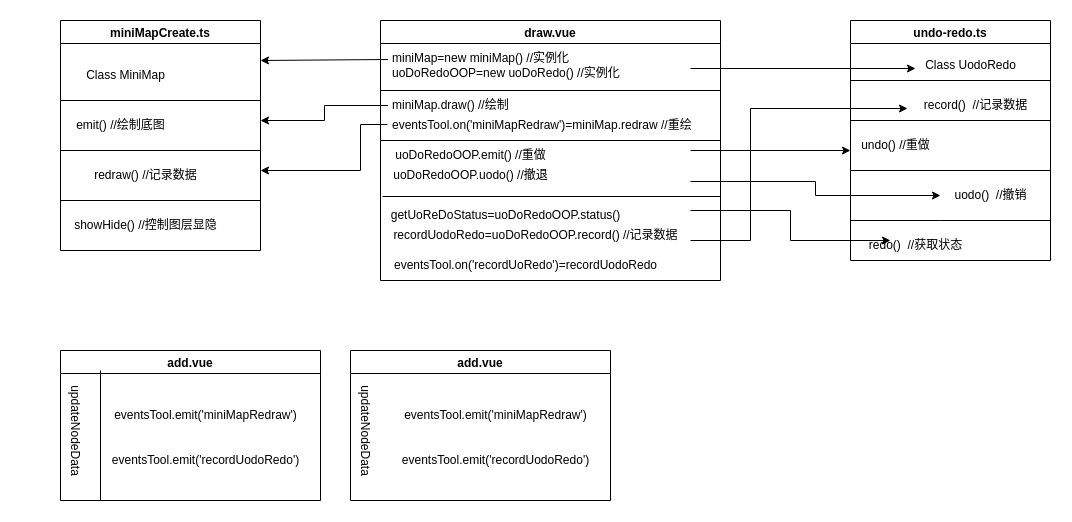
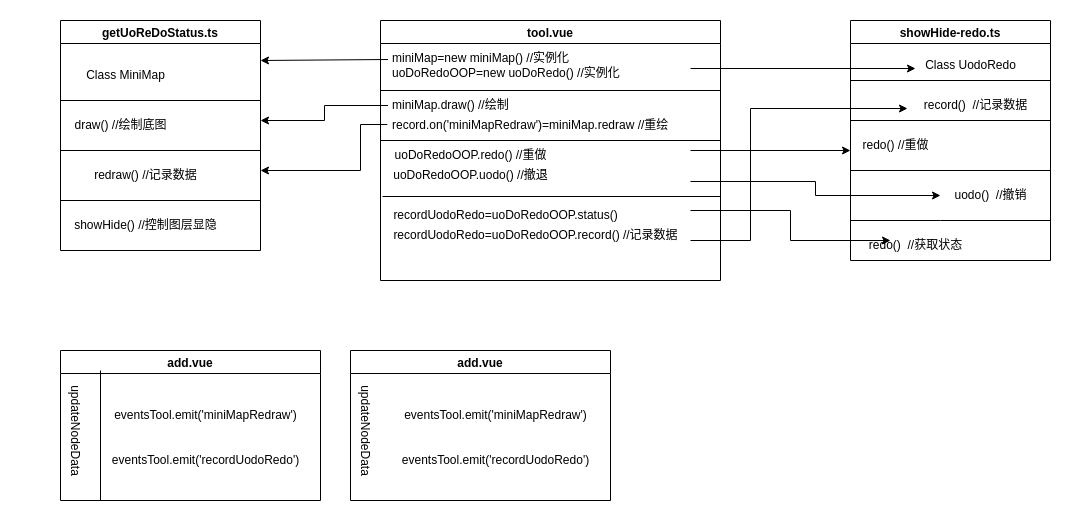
- <mxCell id="2" value="miniMapCreate.ts" style="swimlane;" vertex="1" parent="1"><mxGeometry x="60" y="20" width="200" height="230" as="geometry" /></mxCell>
+ <mxCell id="2" value="getUoReDoStatus.ts" style="swimlane;" vertex="1" parent="1"><mxGeometry x="60" y="20" width="200" height="230" as="geometry" /></mxCell>
- <mxCell id="8" value="draw.vue" style="swimlane;" vertex="1" parent="1"><mxGeometry x="380" y="20" width="340" height="260" as="geometry" /></mxCell>
+ <mxCell id="8" value="tool.vue" style="swimlane;" vertex="1" parent="1"><mxGeometry x="380" y="20" width="340" height="260" as="geometry" /></mxCell>
- <mxCell id="22" value="undo-redo.ts" style="swimlane;startSize=23;" vertex="1" parent="1"><mxGeometry x="850" y="20" width="200" height="240" as="geometry" /></mxCell>
+ <mxCell id="22" value="showHide-redo.ts" style="swimlane;startSize=23;" vertex="1" parent="1"><mxGeometry x="850" y="20" width="200" height="240" as="geometry" /></mxCell>
- <mxCell id="5" value="emit() //绘制底图" style="text;html=1;align=center;verticalAlign=middle;resizable=0;points=[];autosize=1;strokeColor=none;fillColor=none;" vertex="1" parent="2"><mxGeometry y="90" width="120" height="30" as="geometry" /></mxCell>
+ <mxCell id="5" value="draw() //绘制底图" style="text;html=1;align=center;verticalAlign=middle;resizable=0;points=[];autosize=1;strokeColor=none;fillColor=none;" vertex="1" parent="2"><mxGeometry y="90" width="120" height="30" as="geometry" /></mxCell>
- <mxCell id="11" value="eventsTool.on('miniMapRedraw')=miniMap.redraw //重绘" style="text;html=1;align=left;verticalAlign=middle;resizable=0;points=[];autosize=1;strokeColor=none;fillColor=none;" vertex="1" parent="8"><mxGeometry x="10" y="90" width="320" height="30" as="geometry" /></mxCell>
+ <mxCell id="11" value="record.on('miniMapRedraw')=miniMap.redraw //重绘" style="text;html=1;align=left;verticalAlign=middle;resizable=0;points=[];autosize=1;strokeColor=none;fillColor=none;" vertex="1" parent="8"><mxGeometry x="10" y="90" width="320" height="30" as="geometry" /></mxCell>
- <mxCell id="26" value="undo() //重做" style="text;html=1;align=center;verticalAlign=middle;resizable=0;points=[];autosize=1;strokeColor=none;fillColor=none;" vertex="1" parent="22"><mxGeometry y="110" width="90" height="30" as="geometry" /></mxCell>
+ <mxCell id="26" value="redo() //重做" style="text;html=1;align=center;verticalAlign=middle;resizable=0;points=[];autosize=1;strokeColor=none;fillColor=none;" vertex="1" parent="22"><mxGeometry y="110" width="90" height="30" as="geometry" /></mxCell>
- <mxCell id="16" value="&lt;span style=&quot;text-align: left;&quot;&gt;uoDoRedoOOP&lt;/span&gt;.emit() //重做" style="text;html=1;align=center;verticalAlign=middle;resizable=0;points=[];autosize=1;strokeColor=none;fillColor=none;" vertex="1" parent="8"><mxGeometry y="120" width="180" height="30" as="geometry" /></mxCell>
+ <mxCell id="16" value="&lt;span style=&quot;text-align: left;&quot;&gt;uoDoRedoOOP&lt;/span&gt;.redo() //重做" style="text;html=1;align=center;verticalAlign=middle;resizable=0;points=[];autosize=1;strokeColor=none;fillColor=none;" vertex="1" parent="8"><mxGeometry y="120" width="180" height="30" as="geometry" /></mxCell>
- <mxCell id="14" value="getUoReDoStatus=&lt;span style=&quot;text-align: left;&quot;&gt;uoDoRedoOOP.status()&lt;/span&gt;" style="text;html=1;align=center;verticalAlign=middle;resizable=0;points=[];autosize=1;strokeColor=none;fillColor=none;" vertex="1" parent="8"><mxGeometry y="180" width="250" height="30" as="geometry" /></mxCell>
+ <mxCell id="14" value="recordUodoRedo=&lt;span style=&quot;text-align: left;&quot;&gt;uoDoRedoOOP.status()&lt;/span&gt;" style="text;html=1;align=center;verticalAlign=middle;resizable=0;points=[];autosize=1;strokeColor=none;fillColor=none;" vertex="1" parent="8"><mxGeometry y="180" width="250" height="30" as="geometry" /></mxCell>
- <mxCell id="12" value="eventsTool.on('recordUoRedo')=recordUodoRedo" style="text;html=1;align=center;verticalAlign=middle;resizable=0;points=[];autosize=1;strokeColor=none;fillColor=none;" vertex="1" parent="8"><mxGeometry y="230" width="290" height="30" as="geometry" /></mxCell>
